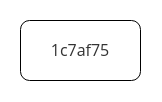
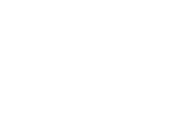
- <mxCell id="2" value="&lt;span style=&quot;color: rgb(51 , 51 , 51) ; font-family: &amp;#34;open sans&amp;#34; , &amp;#34;clear sans&amp;#34; , &amp;#34;helvetica neue&amp;#34; , &amp;#34;helvetica&amp;#34; , &amp;#34;arial&amp;#34; , sans-serif ; font-size: 16px ; white-space: pre-wrap ; background-color: rgb(255 , 255 , 255)&quot;&gt;1c7af75&lt;/span&gt;" style="rounded=1;whiteSpace=wrap;html=1;" vertex="1" parent="1"><mxGeometry x="20" y="20" width="120" height="60" as="geometry" /></mxCell>
